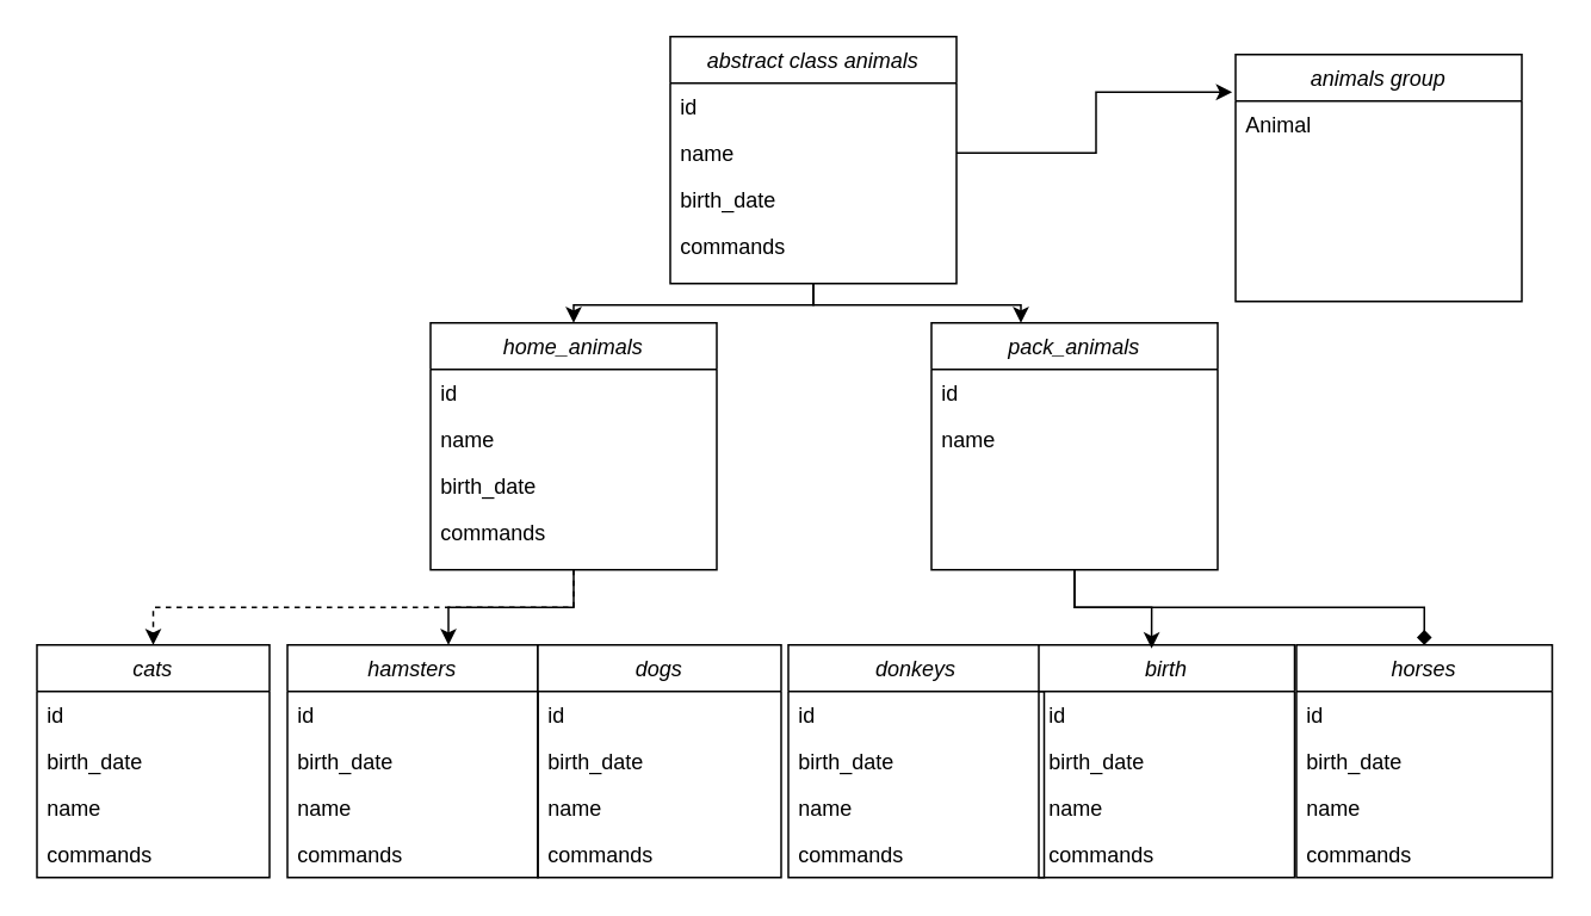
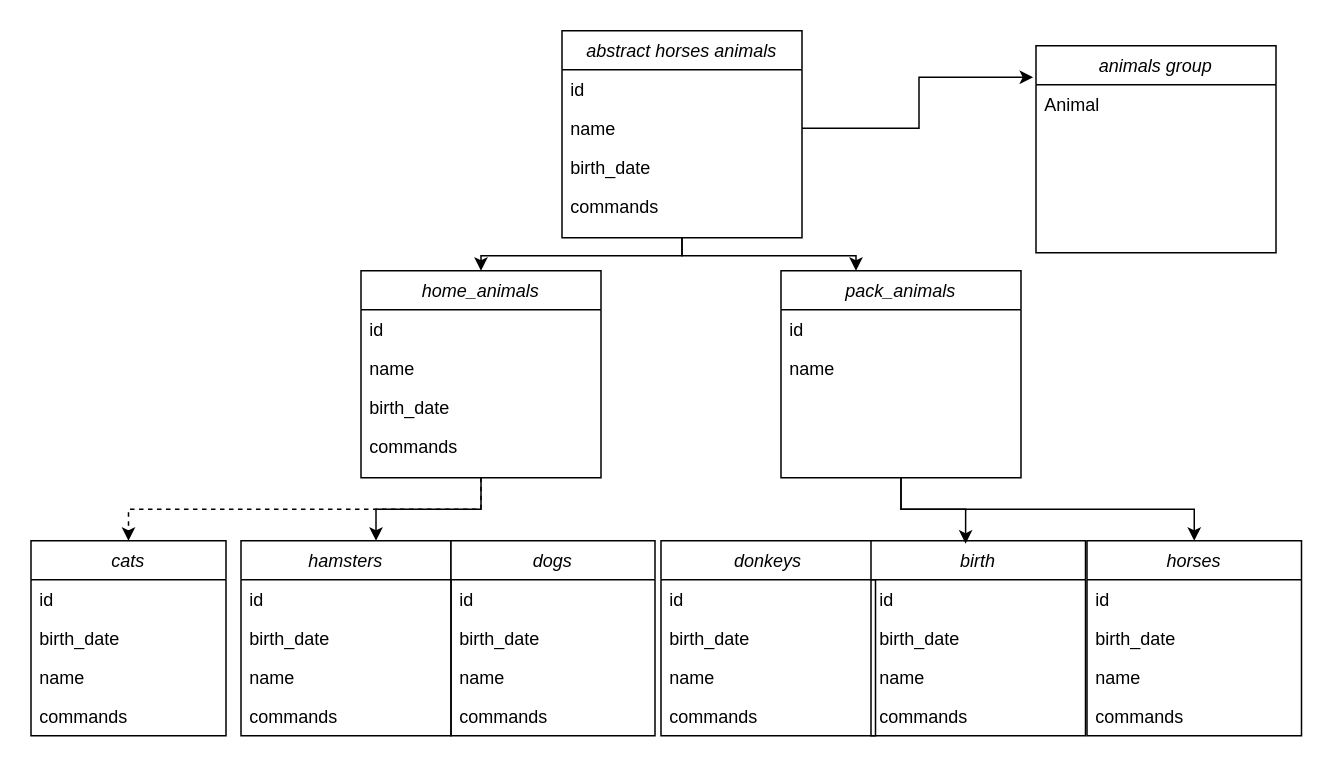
- <mxCell id="27" value="abstract class animals" style="swimlane;fontStyle=2;align=center;verticalAlign=top;childLayout=stackLayout;horizontal=1;startSize=26;horizontalStack=0;resizeParent=1;resizeLast=0;collapsible=1;marginBottom=0;rounded=0;shadow=0;strokeWidth=1;" parent="1" vertex="1"><mxGeometry x="374" y="20" width="160" height="138" as="geometry"><mxRectangle x="230" y="140" width="160" height="26" as="alternateBounds" /></mxGeometry></mxCell>
+ <mxCell id="27" value="abstract horses animals" style="swimlane;fontStyle=2;align=center;verticalAlign=top;childLayout=stackLayout;horizontal=1;startSize=26;horizontalStack=0;resizeParent=1;resizeLast=0;collapsible=1;marginBottom=0;rounded=0;shadow=0;strokeWidth=1;" parent="1" vertex="1"><mxGeometry x="374" y="20" width="160" height="138" as="geometry"><mxRectangle x="230" y="140" width="160" height="26" as="alternateBounds" /></mxGeometry></mxCell>
- <mxCell id="37" style="edgeStyle=orthogonalEdgeStyle;rounded=0;orthogonalLoop=1;jettySize=auto;html=1;entryX=0.5;entryY=0;entryDx=0;entryDy=0;exitX=0.5;exitY=1;exitDx=0;exitDy=0;endArrow=diamond;" edge="1" parent="1" source="38" target="12"><mxGeometry relative="1" as="geometry" /></mxCell>
+ <mxCell id="37" style="edgeStyle=orthogonalEdgeStyle;rounded=0;orthogonalLoop=1;jettySize=auto;html=1;entryX=0.5;entryY=0;entryDx=0;entryDy=0;exitX=0.5;exitY=1;exitDx=0;exitDy=0;" edge="1" parent="1" source="38" target="12"><mxGeometry relative="1" as="geometry" /></mxCell>
